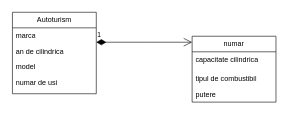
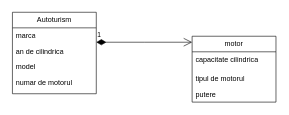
- <mxCell id="7" value="numar" style="swimlane;fontStyle=0;childLayout=stackLayout;horizontal=1;startSize=26;fillColor=none;horizontalStack=0;resizeParent=1;resizeParentMax=0;resizeLast=0;collapsible=1;marginBottom=0;whiteSpace=wrap;html=1;" parent="1" vertex="1"><mxGeometry x="320" y="60" width="140" height="110" as="geometry"><mxRectangle x="410" y="850" width="70" height="30" as="alternateBounds" /></mxGeometry></mxCell>
+ <mxCell id="7" value="motor" style="swimlane;fontStyle=0;childLayout=stackLayout;horizontal=1;startSize=26;fillColor=none;horizontalStack=0;resizeParent=1;resizeParentMax=0;resizeLast=0;collapsible=1;marginBottom=0;whiteSpace=wrap;html=1;" parent="1" vertex="1"><mxGeometry x="320" y="60" width="140" height="110" as="geometry"><mxRectangle x="410" y="850" width="70" height="30" as="alternateBounds" /></mxGeometry></mxCell>
- <mxCell id="9" value="tipul de combustibil" style="text;strokeColor=none;fillColor=none;align=left;verticalAlign=top;spacingLeft=4;spacingRight=4;overflow=hidden;rotatable=0;points=[[0,0.5],[1,0.5]];portConstraint=eastwest;whiteSpace=wrap;html=1;" parent="7" vertex="1"><mxGeometry y="58" width="140" height="26" as="geometry" /></mxCell>
+ <mxCell id="9" value="tipul de motorul" style="text;strokeColor=none;fillColor=none;align=left;verticalAlign=top;spacingLeft=4;spacingRight=4;overflow=hidden;rotatable=0;points=[[0,0.5],[1,0.5]];portConstraint=eastwest;whiteSpace=wrap;html=1;" parent="7" vertex="1"><mxGeometry y="58" width="140" height="26" as="geometry" /></mxCell>
- <mxCell id="6" value="numar de usi" style="text;strokeColor=none;fillColor=none;align=left;verticalAlign=top;spacingLeft=4;spacingRight=4;overflow=hidden;rotatable=0;points=[[0,0.5],[1,0.5]];portConstraint=eastwest;whiteSpace=wrap;html=1;" vertex="1" parent="2"><mxGeometry y="104" width="140" height="32" as="geometry" /></mxCell>
+ <mxCell id="6" value="numar de motorul" style="text;strokeColor=none;fillColor=none;align=left;verticalAlign=top;spacingLeft=4;spacingRight=4;overflow=hidden;rotatable=0;points=[[0,0.5],[1,0.5]];portConstraint=eastwest;whiteSpace=wrap;html=1;" vertex="1" parent="2"><mxGeometry y="104" width="140" height="32" as="geometry" /></mxCell>
